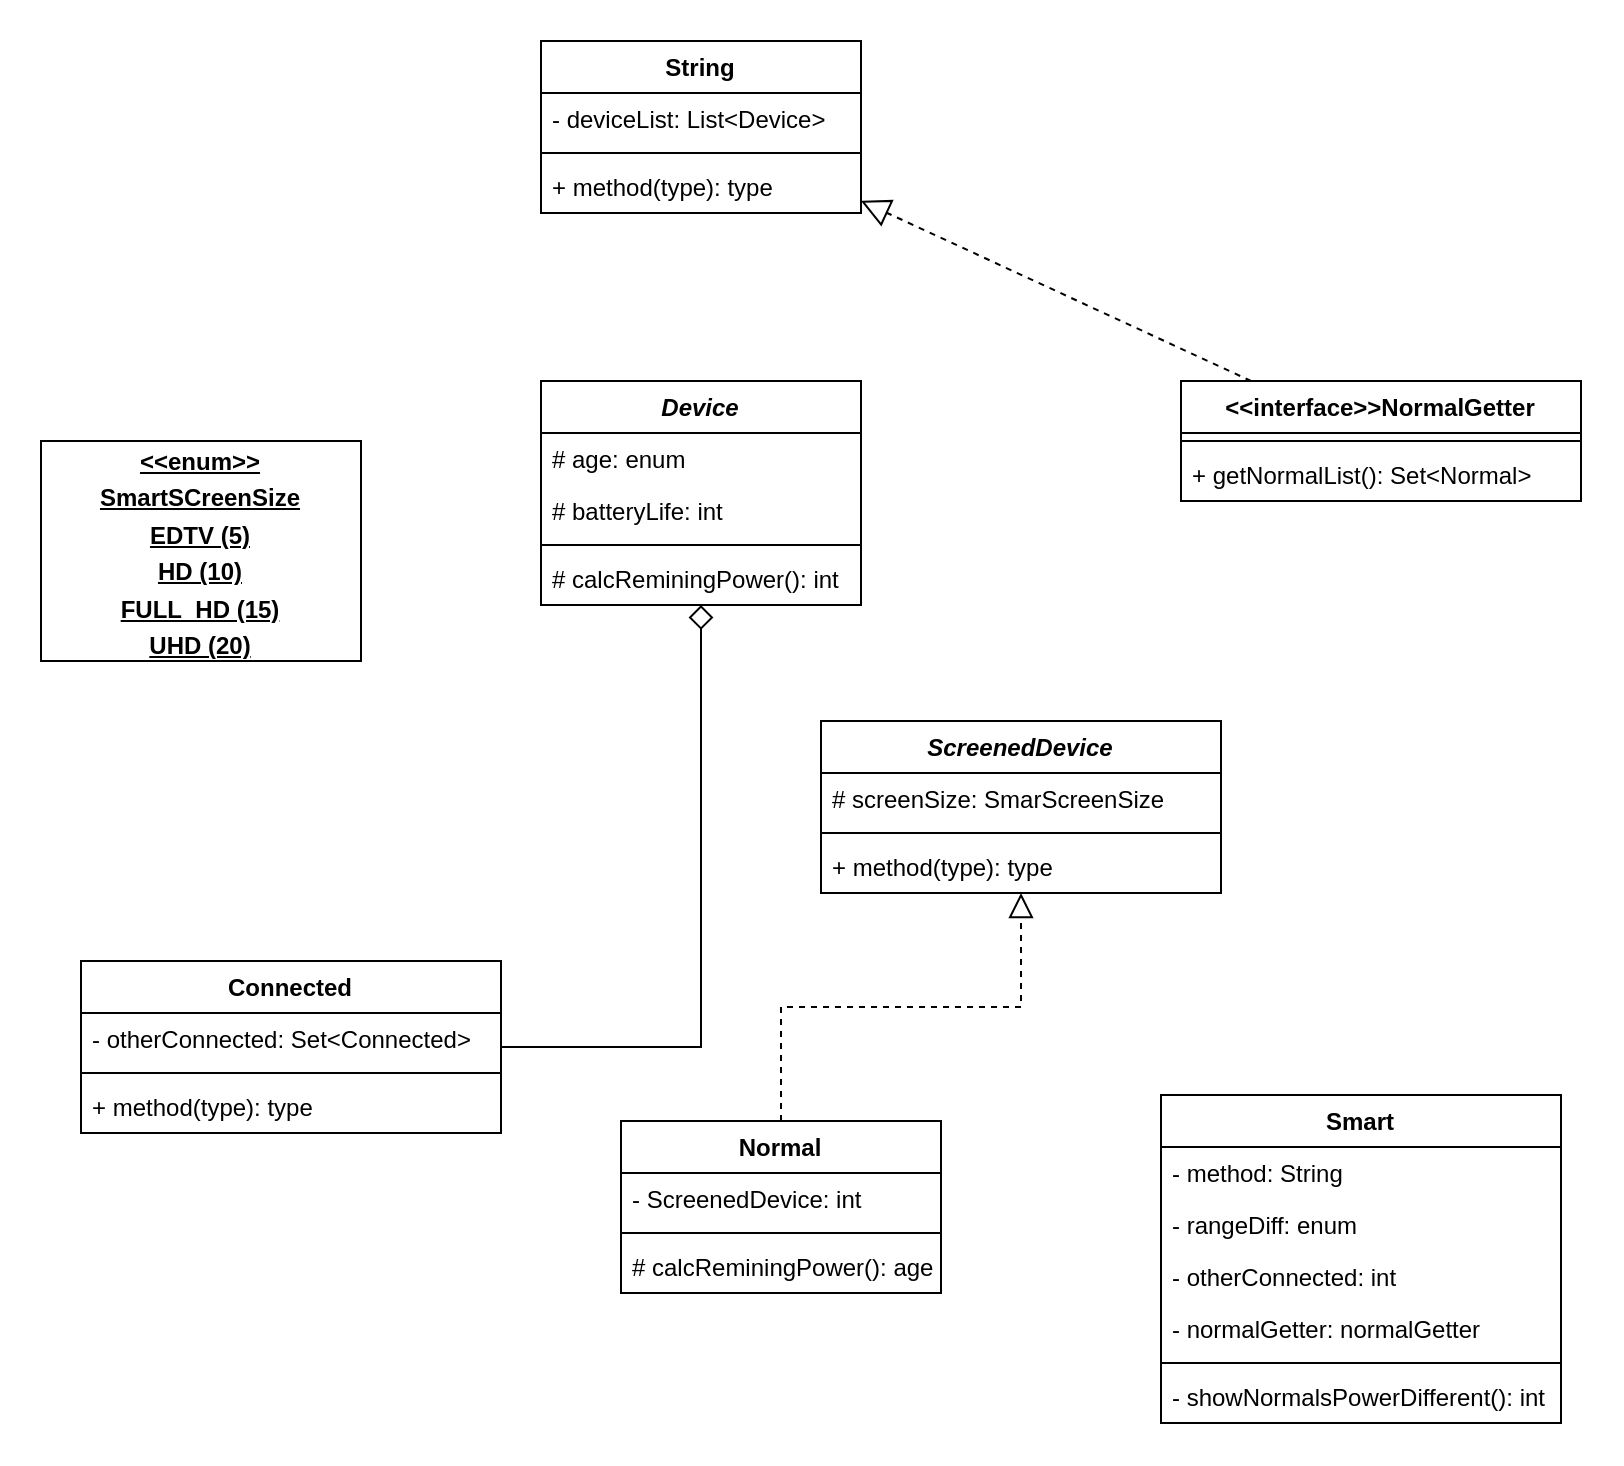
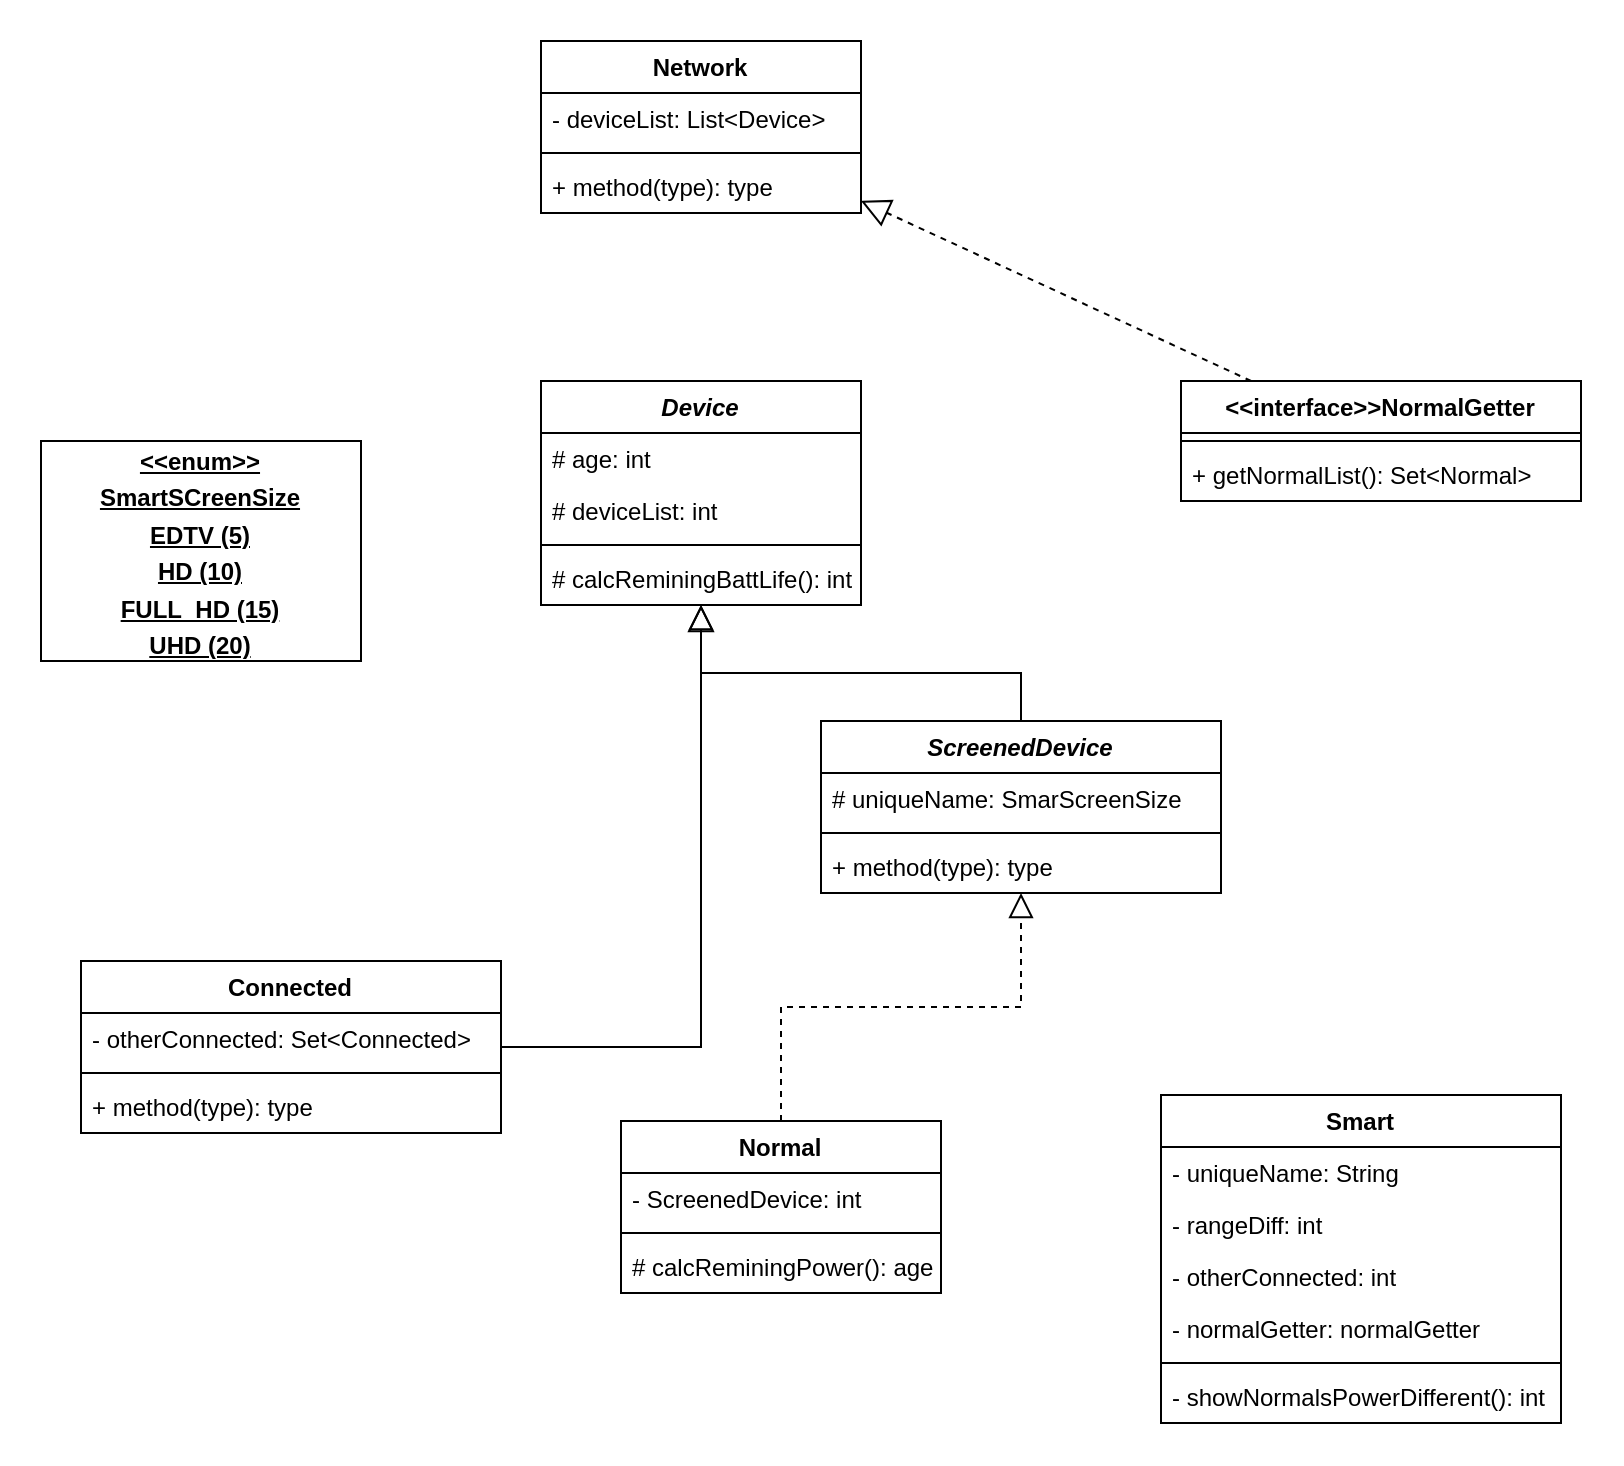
- <mxCell id="30" value="String&#10;" style="swimlane;fontStyle=1;align=center;verticalAlign=top;childLayout=stackLayout;horizontal=1;startSize=26;horizontalStack=0;resizeParent=1;resizeParentMax=0;resizeLast=0;collapsible=1;marginBottom=0;" vertex="1" parent="1"><mxGeometry x="270" y="20" width="160" height="86" as="geometry" /></mxCell>
+ <mxCell id="30" value="Network&#10;" style="swimlane;fontStyle=1;align=center;verticalAlign=top;childLayout=stackLayout;horizontal=1;startSize=26;horizontalStack=0;resizeParent=1;resizeParentMax=0;resizeLast=0;collapsible=1;marginBottom=0;" vertex="1" parent="1"><mxGeometry x="270" y="20" width="160" height="86" as="geometry" /></mxCell>
- <mxCell id="3" value="# age: enum&#10;" style="text;strokeColor=none;fillColor=none;align=left;verticalAlign=top;spacingLeft=4;spacingRight=4;overflow=hidden;rotatable=0;points=[[0,0.5],[1,0.5]];portConstraint=eastwest;" vertex="1" parent="2"><mxGeometry y="26" width="160" height="26" as="geometry" /></mxCell>
+ <mxCell id="3" value="# age: int&#10;" style="text;strokeColor=none;fillColor=none;align=left;verticalAlign=top;spacingLeft=4;spacingRight=4;overflow=hidden;rotatable=0;points=[[0,0.5],[1,0.5]];portConstraint=eastwest;" vertex="1" parent="2"><mxGeometry y="26" width="160" height="26" as="geometry" /></mxCell>
- <mxCell id="4" value="# batteryLife: int" style="text;strokeColor=none;fillColor=none;align=left;verticalAlign=top;spacingLeft=4;spacingRight=4;overflow=hidden;rotatable=0;points=[[0,0.5],[1,0.5]];portConstraint=eastwest;" vertex="1" parent="2"><mxGeometry y="52" width="160" height="26" as="geometry" /></mxCell>
+ <mxCell id="4" value="# deviceList: int" style="text;strokeColor=none;fillColor=none;align=left;verticalAlign=top;spacingLeft=4;spacingRight=4;overflow=hidden;rotatable=0;points=[[0,0.5],[1,0.5]];portConstraint=eastwest;" vertex="1" parent="2"><mxGeometry y="52" width="160" height="26" as="geometry" /></mxCell>
- <mxCell id="6" value="# calcReminingPower(): int" style="text;strokeColor=none;fillColor=none;align=left;verticalAlign=top;spacingLeft=4;spacingRight=4;overflow=hidden;rotatable=0;points=[[0,0.5],[1,0.5]];portConstraint=eastwest;" vertex="1" parent="2"><mxGeometry y="86" width="160" height="26" as="geometry" /></mxCell>
+ <mxCell id="6" value="# calcReminingBattLife(): int" style="text;strokeColor=none;fillColor=none;align=left;verticalAlign=top;spacingLeft=4;spacingRight=4;overflow=hidden;rotatable=0;points=[[0,0.5],[1,0.5]];portConstraint=eastwest;" vertex="1" parent="2"><mxGeometry y="86" width="160" height="26" as="geometry" /></mxCell>
- <mxCell id="7" style="edgeStyle=orthogonalEdgeStyle;rounded=0;orthogonalLoop=1;jettySize=auto;html=1;endArrow=diamond;endFill=0;endSize=10;" edge="1" parent="1" source="8" target="2"><mxGeometry relative="1" as="geometry" /></mxCell>
+ <mxCell id="7" style="edgeStyle=orthogonalEdgeStyle;rounded=0;orthogonalLoop=1;jettySize=auto;html=1;endArrow=block;endFill=0;endSize=10;" edge="1" parent="1" source="8" target="2"><mxGeometry relative="1" as="geometry" /></mxCell>
+ <mxCell id="12" style="edgeStyle=orthogonalEdgeStyle;rounded=0;orthogonalLoop=1;jettySize=auto;html=1;endArrow=block;endFill=0;endSize=11;" edge="1" parent="1" source="13" target="2"><mxGeometry relative="1" as="geometry" /></mxCell>
- <mxCell id="14" value="# screenSize: SmarScreenSize" style="text;strokeColor=none;fillColor=none;align=left;verticalAlign=top;spacingLeft=4;spacingRight=4;overflow=hidden;rotatable=0;points=[[0,0.5],[1,0.5]];portConstraint=eastwest;" vertex="1" parent="13"><mxGeometry y="26" width="200" height="26" as="geometry" /></mxCell>
+ <mxCell id="14" value="# uniqueName: SmarScreenSize" style="text;strokeColor=none;fillColor=none;align=left;verticalAlign=top;spacingLeft=4;spacingRight=4;overflow=hidden;rotatable=0;points=[[0,0.5],[1,0.5]];portConstraint=eastwest;" vertex="1" parent="13"><mxGeometry y="26" width="200" height="26" as="geometry" /></mxCell>
- <mxCell id="23" value="- method: String" style="text;strokeColor=none;fillColor=none;align=left;verticalAlign=top;spacingLeft=4;spacingRight=4;overflow=hidden;rotatable=0;points=[[0,0.5],[1,0.5]];portConstraint=eastwest;" vertex="1" parent="22"><mxGeometry y="26" width="200" height="26" as="geometry" /></mxCell>
+ <mxCell id="23" value="- uniqueName: String" style="text;strokeColor=none;fillColor=none;align=left;verticalAlign=top;spacingLeft=4;spacingRight=4;overflow=hidden;rotatable=0;points=[[0,0.5],[1,0.5]];portConstraint=eastwest;" vertex="1" parent="22"><mxGeometry y="26" width="200" height="26" as="geometry" /></mxCell>
- <mxCell id="24" value="- rangeDiff: enum" style="text;strokeColor=none;fillColor=none;align=left;verticalAlign=top;spacingLeft=4;spacingRight=4;overflow=hidden;rotatable=0;points=[[0,0.5],[1,0.5]];portConstraint=eastwest;" vertex="1" parent="22"><mxGeometry y="52" width="200" height="26" as="geometry" /></mxCell>
+ <mxCell id="24" value="- rangeDiff: int" style="text;strokeColor=none;fillColor=none;align=left;verticalAlign=top;spacingLeft=4;spacingRight=4;overflow=hidden;rotatable=0;points=[[0,0.5],[1,0.5]];portConstraint=eastwest;" vertex="1" parent="22"><mxGeometry y="52" width="200" height="26" as="geometry" /></mxCell>
